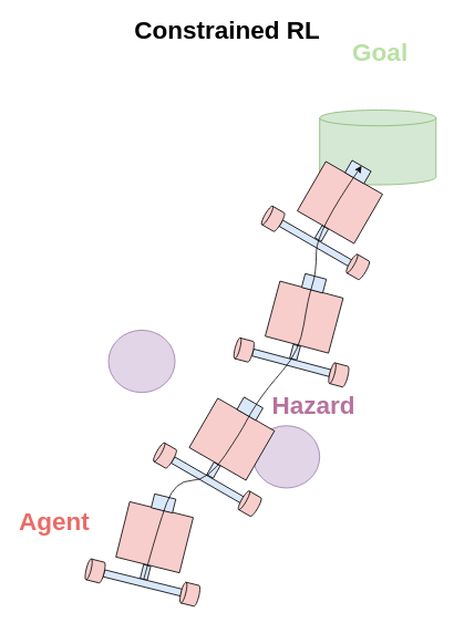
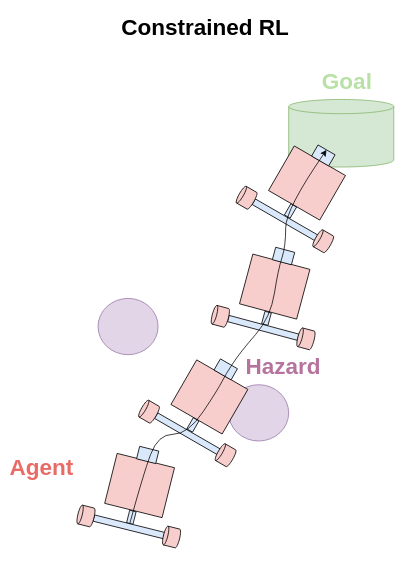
- <mxCell id="11" value="Goal" style="text;html=1;align=center;verticalAlign=middle;whiteSpace=wrap;rounded=0;fontSize=30;fontColor=#B9E0A5;fontStyle=1" parent="1" vertex="1"><mxGeometry x="419" y="47" width="76" height="30" as="geometry" /></mxCell>
+ <mxCell id="11" value="Goal" style="text;html=1;align=center;verticalAlign=middle;whiteSpace=wrap;rounded=0;fontSize=30;fontColor=#B9E0A5;fontStyle=1" parent="1" vertex="1"><mxGeometry x="424" y="92" width="76" height="30" as="geometry" /></mxCell>
- <mxCell id="12" value="&lt;font style=&quot;color: rgb(234, 107, 102);&quot;&gt;Agent&lt;/font&gt;" style="text;html=1;align=center;verticalAlign=middle;whiteSpace=wrap;rounded=0;fontSize=30;fontColor=#B9E0A5;fontStyle=1" parent="1" vertex="1"><mxGeometry x="20" y="612" width="90" height="30" as="geometry" /></mxCell>
+ <mxCell id="12" value="&lt;font style=&quot;color: rgb(234, 107, 102);&quot;&gt;Agent&lt;/font&gt;" style="text;html=1;align=center;verticalAlign=middle;whiteSpace=wrap;rounded=0;fontSize=30;fontColor=#B9E0A5;fontStyle=1" parent="1" vertex="1"><mxGeometry x="10" y="607" width="90" height="30" as="geometry" /></mxCell>
